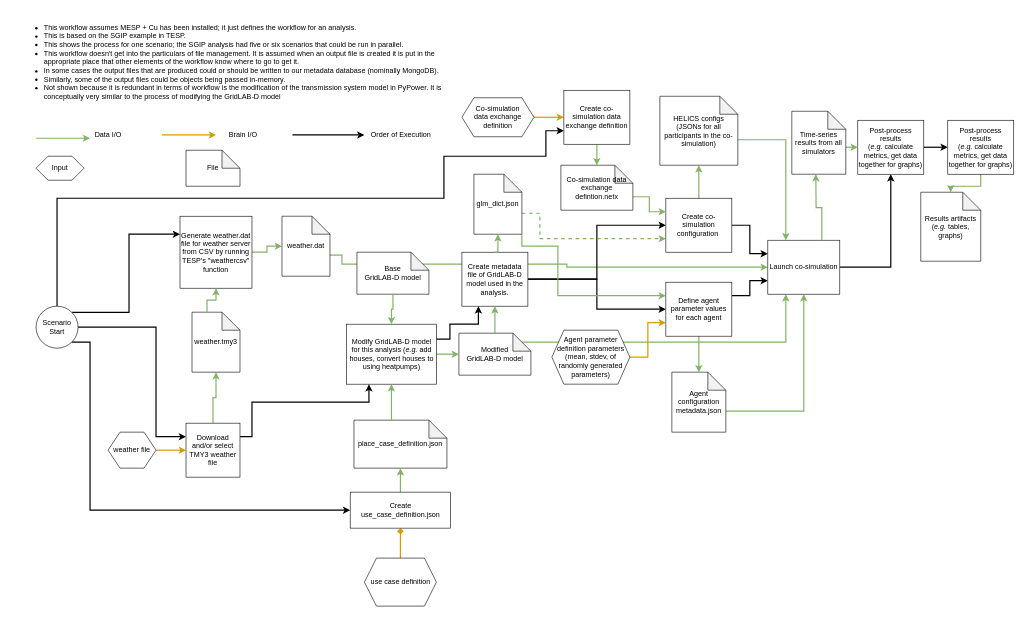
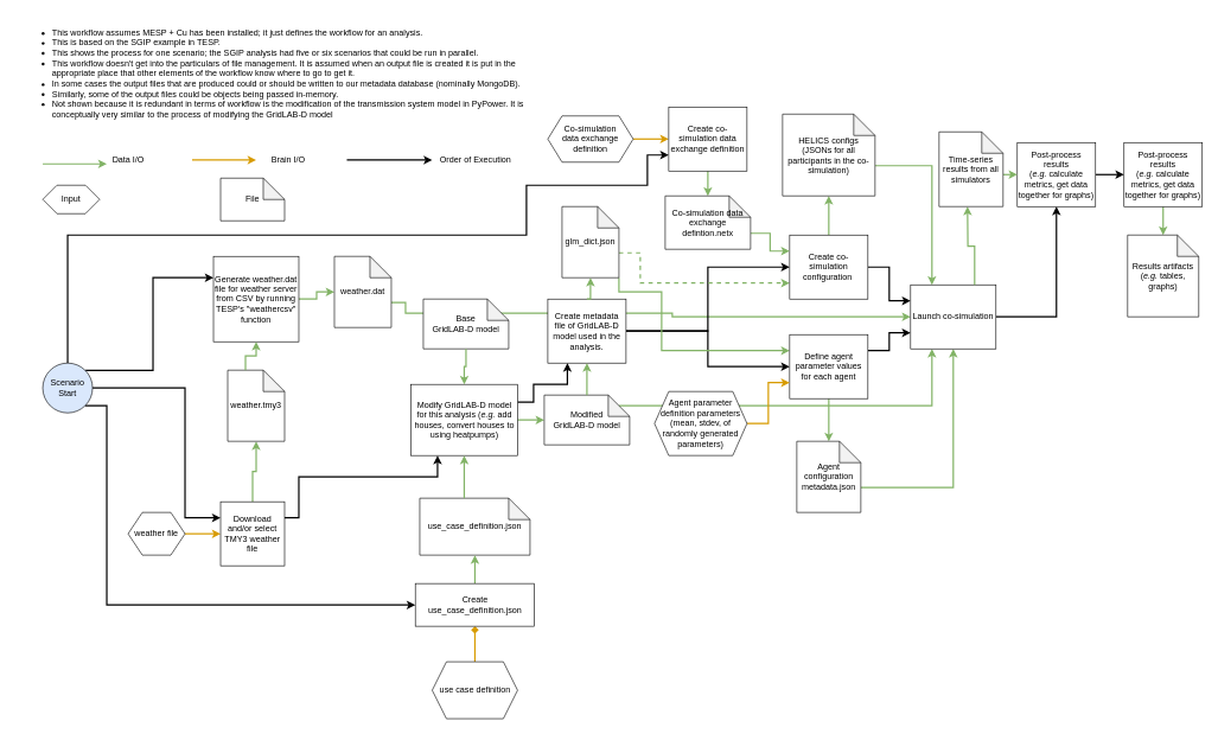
- <mxCell id="73" value="Results artifacts (&lt;i&gt;e.g.&amp;nbsp;&lt;/i&gt;tables, graphs)" style="shape=note;whiteSpace=wrap;html=1;backgroundOutline=1;darkOpacity=0.05;" parent="1" vertex="1"><mxGeometry x="1534" y="320" width="100" height="115" as="geometry" /></mxCell>
+ <mxCell id="73" value="Results artifacts (&lt;i&gt;e.g.&amp;nbsp;&lt;/i&gt;tables, graphs)" style="shape=note;whiteSpace=wrap;html=1;backgroundOutline=1;darkOpacity=0.05;" parent="1" vertex="1"><mxGeometry x="1584" y="330" width="100" height="115" as="geometry" /></mxCell>
- <mxCell id="49" value="Scenario&lt;br&gt;Start" style="ellipse;whiteSpace=wrap;html=1;aspect=fixed;" parent="1" vertex="1"><mxGeometry x="59" y="510" width="70" height="70" as="geometry" /></mxCell>
+ <mxCell id="49" value="Scenario&lt;br&gt;Start" style="ellipse;whiteSpace=wrap;html=1;aspect=fixed;fillColor=#dae8fc;" parent="1" vertex="1"><mxGeometry x="59" y="510" width="70" height="70" as="geometry" /></mxCell>
- <mxCell id="27" value="place_case_definition.json" style="shape=note;whiteSpace=wrap;html=1;backgroundOutline=1;darkOpacity=0.05;" parent="1" vertex="1"><mxGeometry x="589" y="700" width="155" height="80" as="geometry" /></mxCell>
+ <mxCell id="27" value="use_case_definition.json" style="shape=note;whiteSpace=wrap;html=1;backgroundOutline=1;darkOpacity=0.05;" parent="1" vertex="1"><mxGeometry x="589" y="700" width="155" height="80" as="geometry" /></mxCell>
